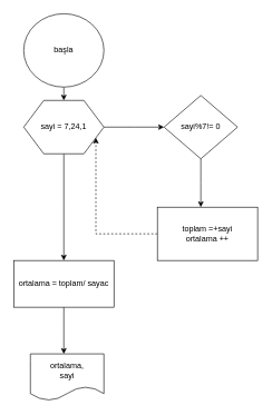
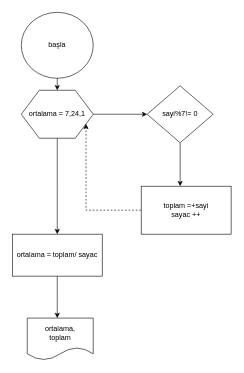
- <mxCell id="6" value="sayi = 7,24,1" style="shape=hexagon;perimeter=hexagonPerimeter2;whiteSpace=wrap;html=1;" vertex="1" parent="1"><mxGeometry x="35" y="150" width="120" height="80" as="geometry" /></mxCell>
+ <mxCell id="6" value="ortalama = 7,24,1" style="shape=hexagon;perimeter=hexagonPerimeter2;whiteSpace=wrap;html=1;" vertex="1" parent="1"><mxGeometry x="35" y="150" width="120" height="80" as="geometry" /></mxCell>
- <mxCell id="10" value="toplam =+sayi&lt;br&gt;ortalama ++" style="rounded=0;whiteSpace=wrap;html=1;" vertex="1" parent="1"><mxGeometry x="235" y="310" width="150" height="80" as="geometry" /></mxCell>
+ <mxCell id="10" value="toplam =+sayi&lt;br&gt;sayac ++" style="rounded=0;whiteSpace=wrap;html=1;" vertex="1" parent="1"><mxGeometry x="235" y="310" width="150" height="80" as="geometry" /></mxCell>
- <mxCell id="13" value="ortalama,&lt;br&gt;sayi" style="shape=document;whiteSpace=wrap;html=1;boundedLbl=1;" vertex="1" parent="1"><mxGeometry x="45" y="530" width="110" height="70" as="geometry" /></mxCell>
+ <mxCell id="13" value="ortalama,&lt;br&gt;toplam" style="shape=document;whiteSpace=wrap;html=1;boundedLbl=1;" vertex="1" parent="1"><mxGeometry x="45" y="530" width="110" height="70" as="geometry" /></mxCell>
